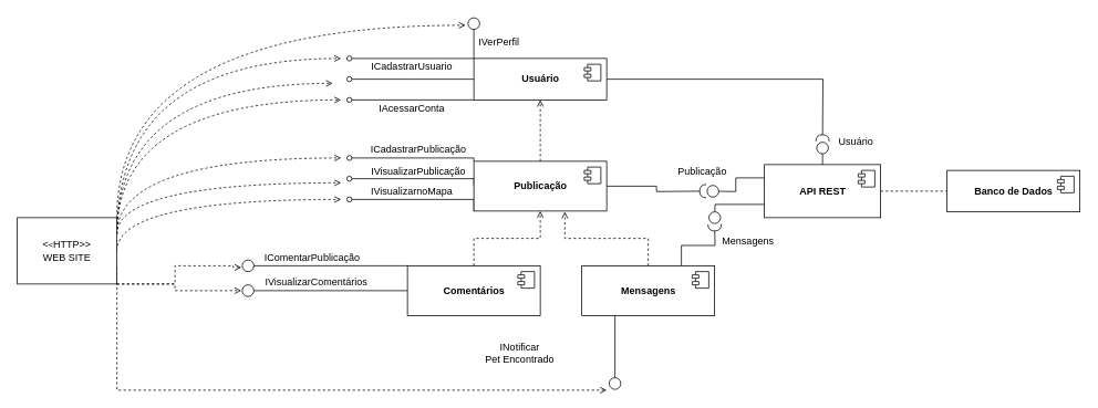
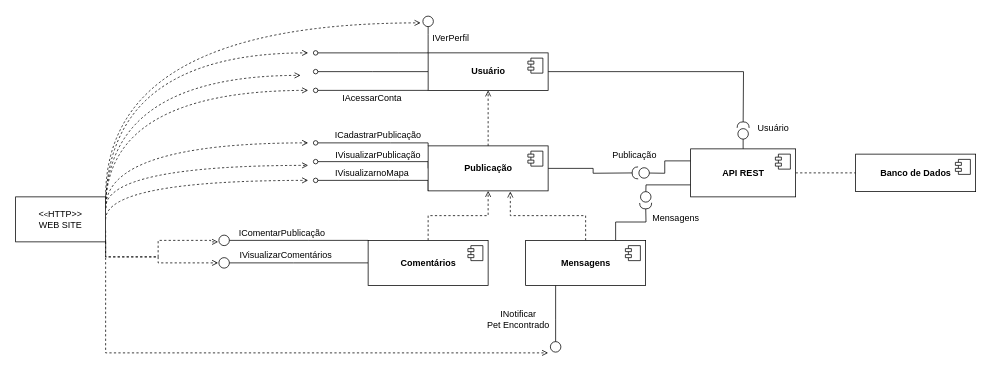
- <mxCell id="9" value="ICadastrarUsuario" style="text;html=1;align=center;verticalAlign=middle;resizable=0;points=[];autosize=1;strokeColor=none;fillColor=none;" vertex="1" parent="1"><mxGeometry x="440" y="70" width="110" height="20" as="geometry" /></mxCell>
- <mxCell id="56" value="&amp;lt;&lt;span style=&quot;font-size: 10px&quot;&gt;&amp;lt;&lt;/span&gt;HTTP&amp;gt;&amp;gt;&lt;br&gt;WEB SITE" style="whiteSpace=wrap;html=1;" vertex="1" parent="1"><mxGeometry x="20" y="262" width="120" height="80" as="geometry" /></mxCell>
+ <mxCell id="56" value="&amp;lt;&lt;span style=&quot;font-size: 10px&quot;&gt;&amp;lt;&lt;/span&gt;HTTP&amp;gt;&amp;gt;&lt;br&gt;WEB SITE" style="whiteSpace=wrap;html=1;" vertex="1" parent="1"><mxGeometry x="20" y="262" width="120" height="60" as="geometry" /></mxCell>
- <mxCell id="43" value="INotificar&lt;br&gt;Pet Encontrado" style="text;html=1;align=center;verticalAlign=middle;resizable=0;points=[];autosize=1;strokeColor=none;fillColor=none;" vertex="1" parent="1"><mxGeometry x="575" y="410" width="100" height="30" as="geometry" /></mxCell>
+ <mxCell id="43" value="INotificar&lt;br&gt;Pet Encontrado" style="text;html=1;align=center;verticalAlign=middle;resizable=0;points=[];autosize=1;strokeColor=none;fillColor=none;" vertex="1" parent="1"><mxGeometry x="640" y="410" width="100" height="30" as="geometry" /></mxCell>
